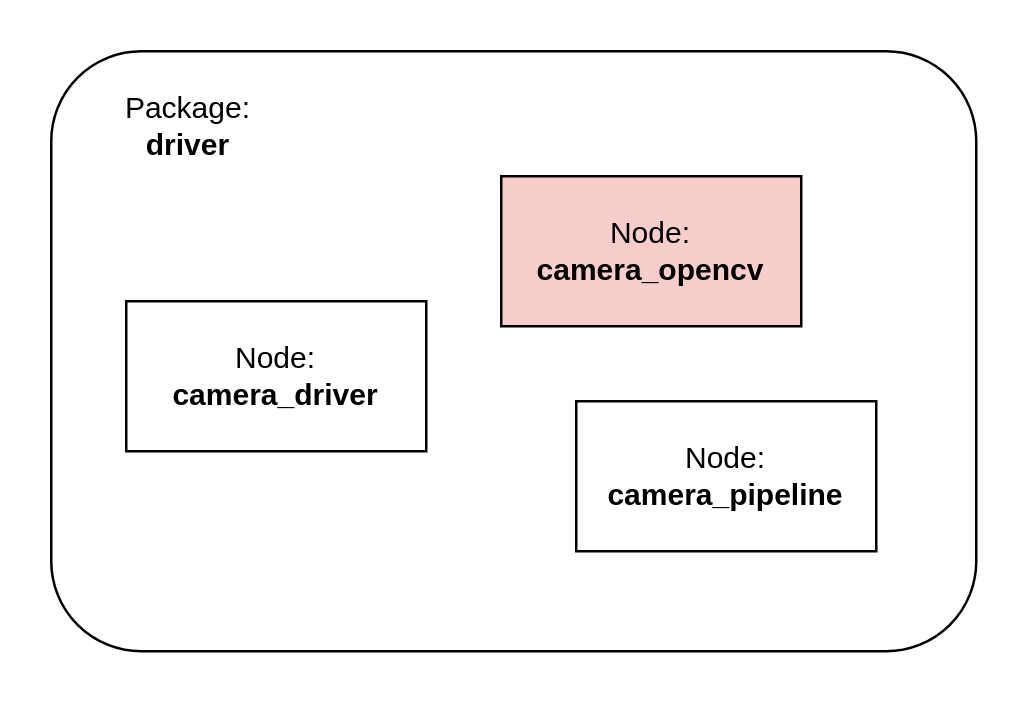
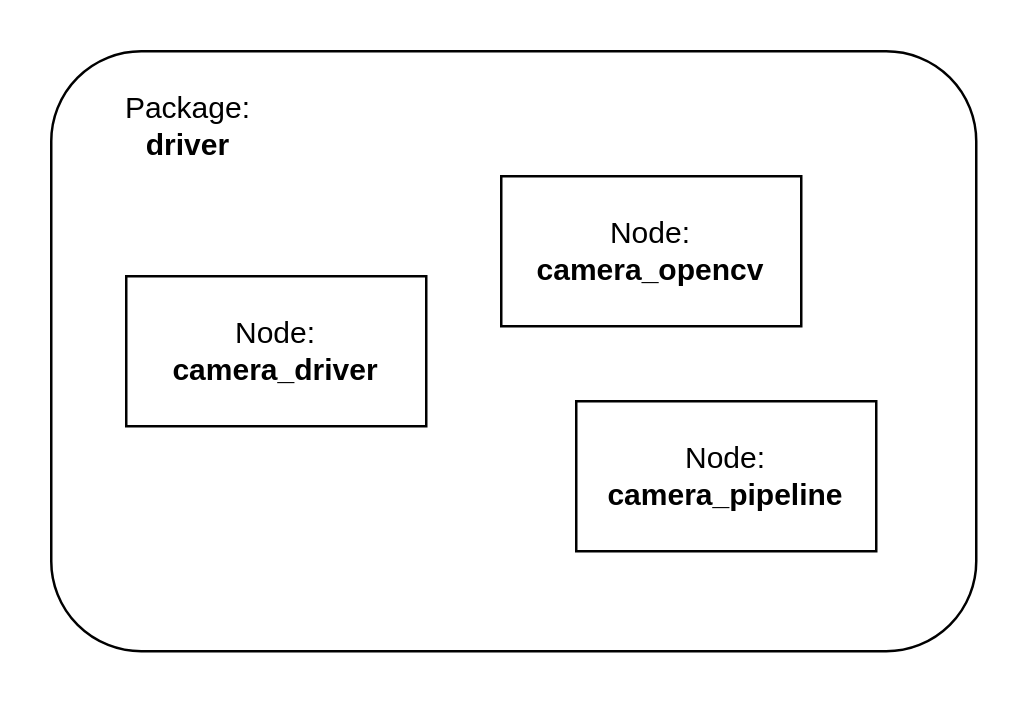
- <mxCell id="5" value="Node:&lt;div&gt;&lt;b&gt;camera_opencv&lt;/b&gt;&lt;/div&gt;" style="rounded=0;whiteSpace=wrap;html=1;fillColor=#f8cecc;" vertex="1" parent="1"><mxGeometry x="200" y="70" width="120" height="60" as="geometry" /></mxCell>
+ <mxCell id="5" value="Node:&lt;div&gt;&lt;b&gt;camera_opencv&lt;/b&gt;&lt;/div&gt;" style="rounded=0;whiteSpace=wrap;html=1;" vertex="1" parent="1"><mxGeometry x="200" y="70" width="120" height="60" as="geometry" /></mxCell>
- <mxCell id="3" value="&lt;div&gt;Node:&lt;/div&gt;&lt;b&gt;camera_driver&lt;/b&gt;" style="rounded=0;whiteSpace=wrap;html=1;" vertex="1" parent="1"><mxGeometry x="50" y="120" width="120" height="60" as="geometry" /></mxCell>
+ <mxCell id="3" value="&lt;div&gt;Node:&lt;/div&gt;&lt;b&gt;camera_driver&lt;/b&gt;" style="rounded=0;whiteSpace=wrap;html=1;" vertex="1" parent="1"><mxGeometry x="50" y="110" width="120" height="60" as="geometry" /></mxCell>
